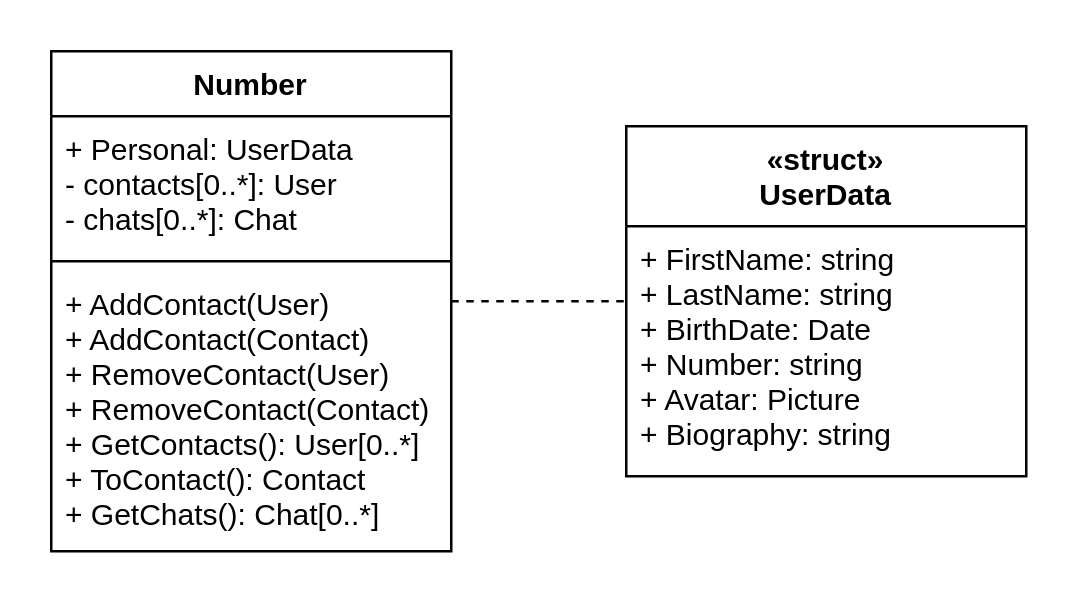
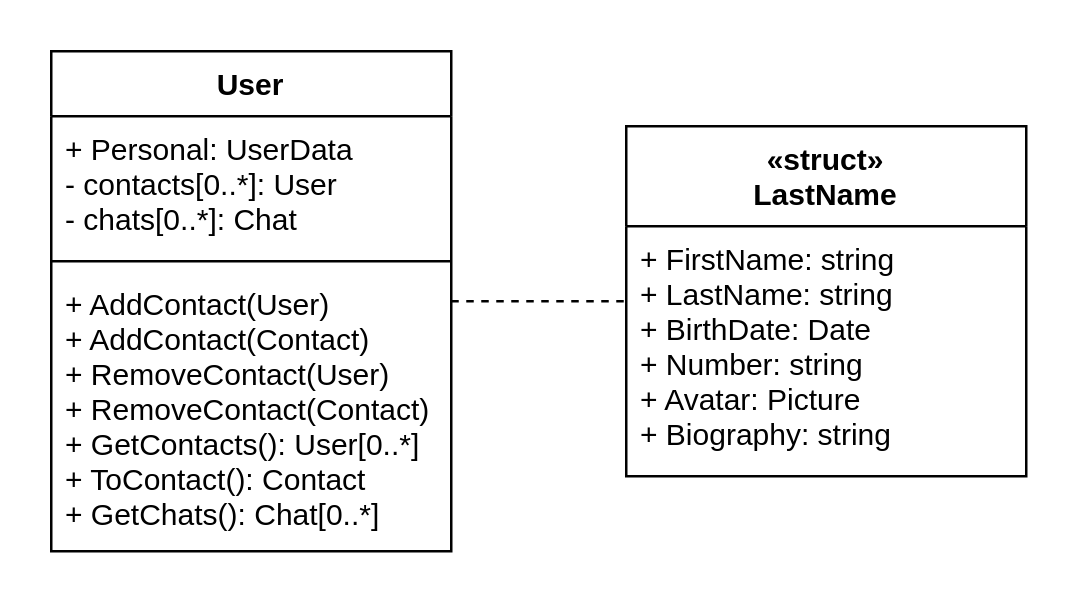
- <mxCell id="3" value="Number" style="swimlane;fontStyle=1;align=center;verticalAlign=top;childLayout=stackLayout;horizontal=1;startSize=26;horizontalStack=0;resizeParent=1;resizeParentMax=0;resizeLast=0;collapsible=1;marginBottom=0;" vertex="1" parent="1"><mxGeometry x="20" y="20" width="160" height="200" as="geometry" /></mxCell>
+ <mxCell id="3" value="User" style="swimlane;fontStyle=1;align=center;verticalAlign=top;childLayout=stackLayout;horizontal=1;startSize=26;horizontalStack=0;resizeParent=1;resizeParentMax=0;resizeLast=0;collapsible=1;marginBottom=0;" vertex="1" parent="1"><mxGeometry x="20" y="20" width="160" height="200" as="geometry" /></mxCell>
- <mxCell id="7" value="«struct»&#10;UserData" style="swimlane;fontStyle=1;align=center;verticalAlign=top;childLayout=stackLayout;horizontal=1;startSize=40;horizontalStack=0;resizeParent=1;resizeParentMax=0;resizeLast=0;collapsible=1;marginBottom=0;" vertex="1" parent="1"><mxGeometry x="250" y="50" width="160" height="140" as="geometry" /></mxCell>
+ <mxCell id="7" value="«struct»&#10;LastName" style="swimlane;fontStyle=1;align=center;verticalAlign=top;childLayout=stackLayout;horizontal=1;startSize=40;horizontalStack=0;resizeParent=1;resizeParentMax=0;resizeLast=0;collapsible=1;marginBottom=0;" vertex="1" parent="1"><mxGeometry x="250" y="50" width="160" height="140" as="geometry" /></mxCell>
